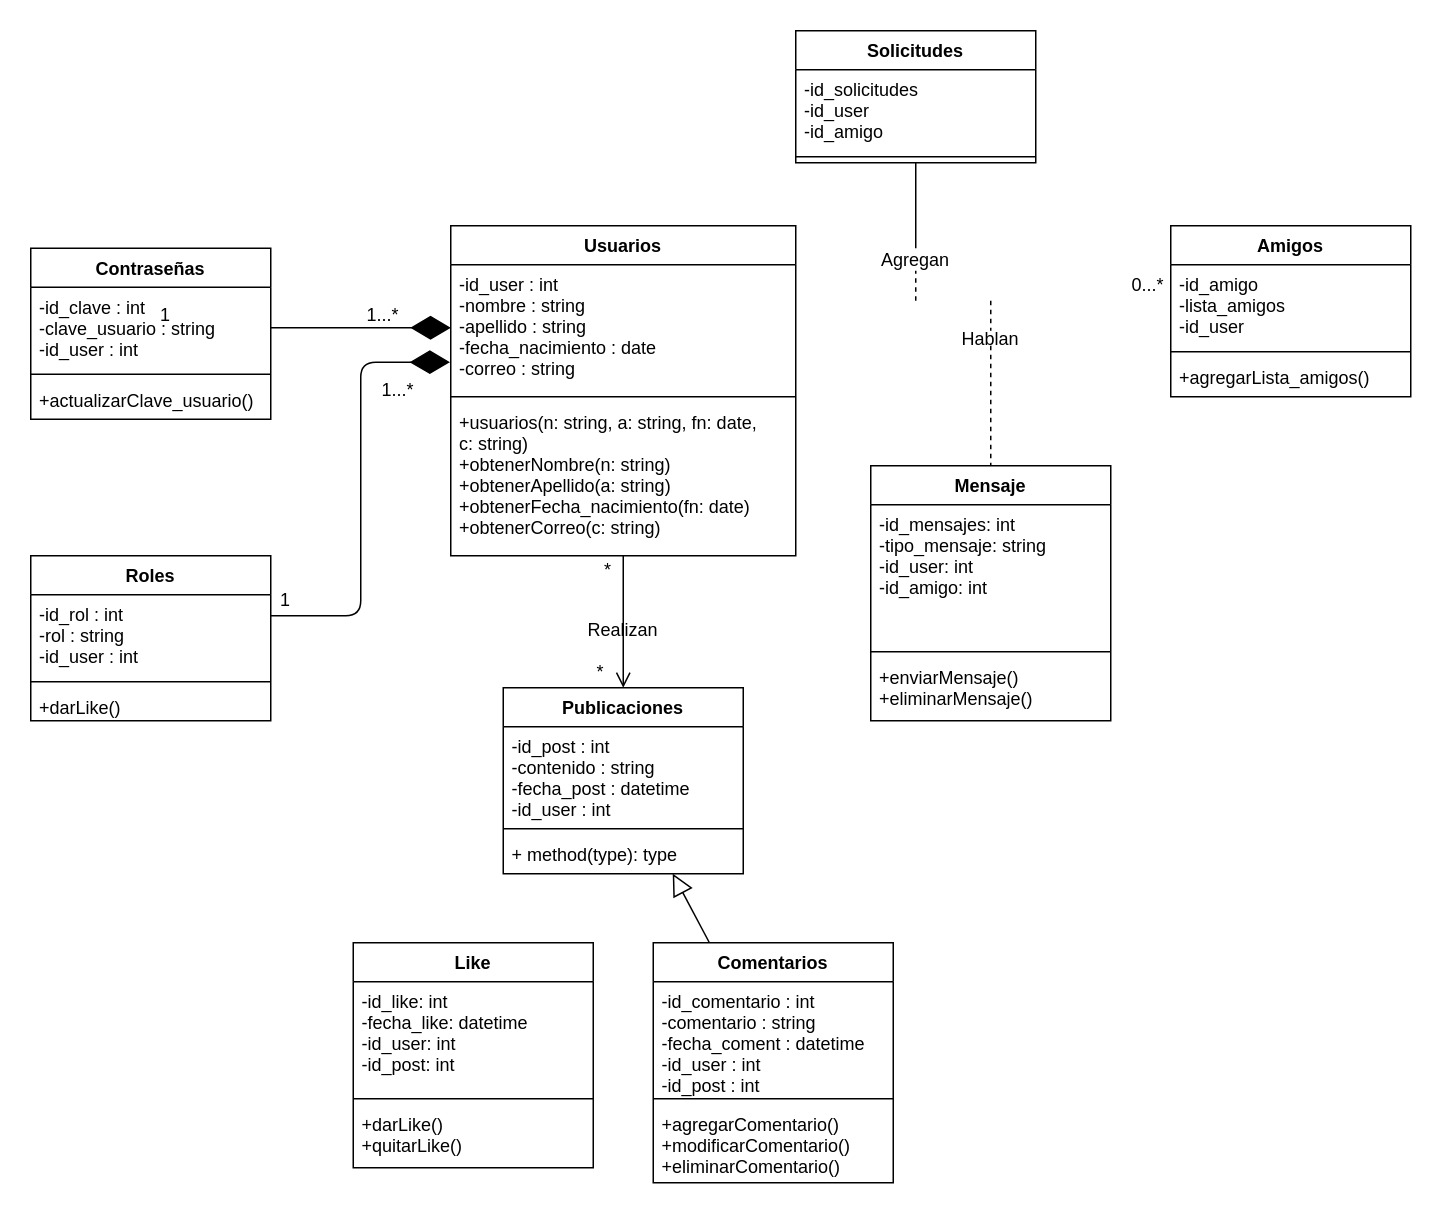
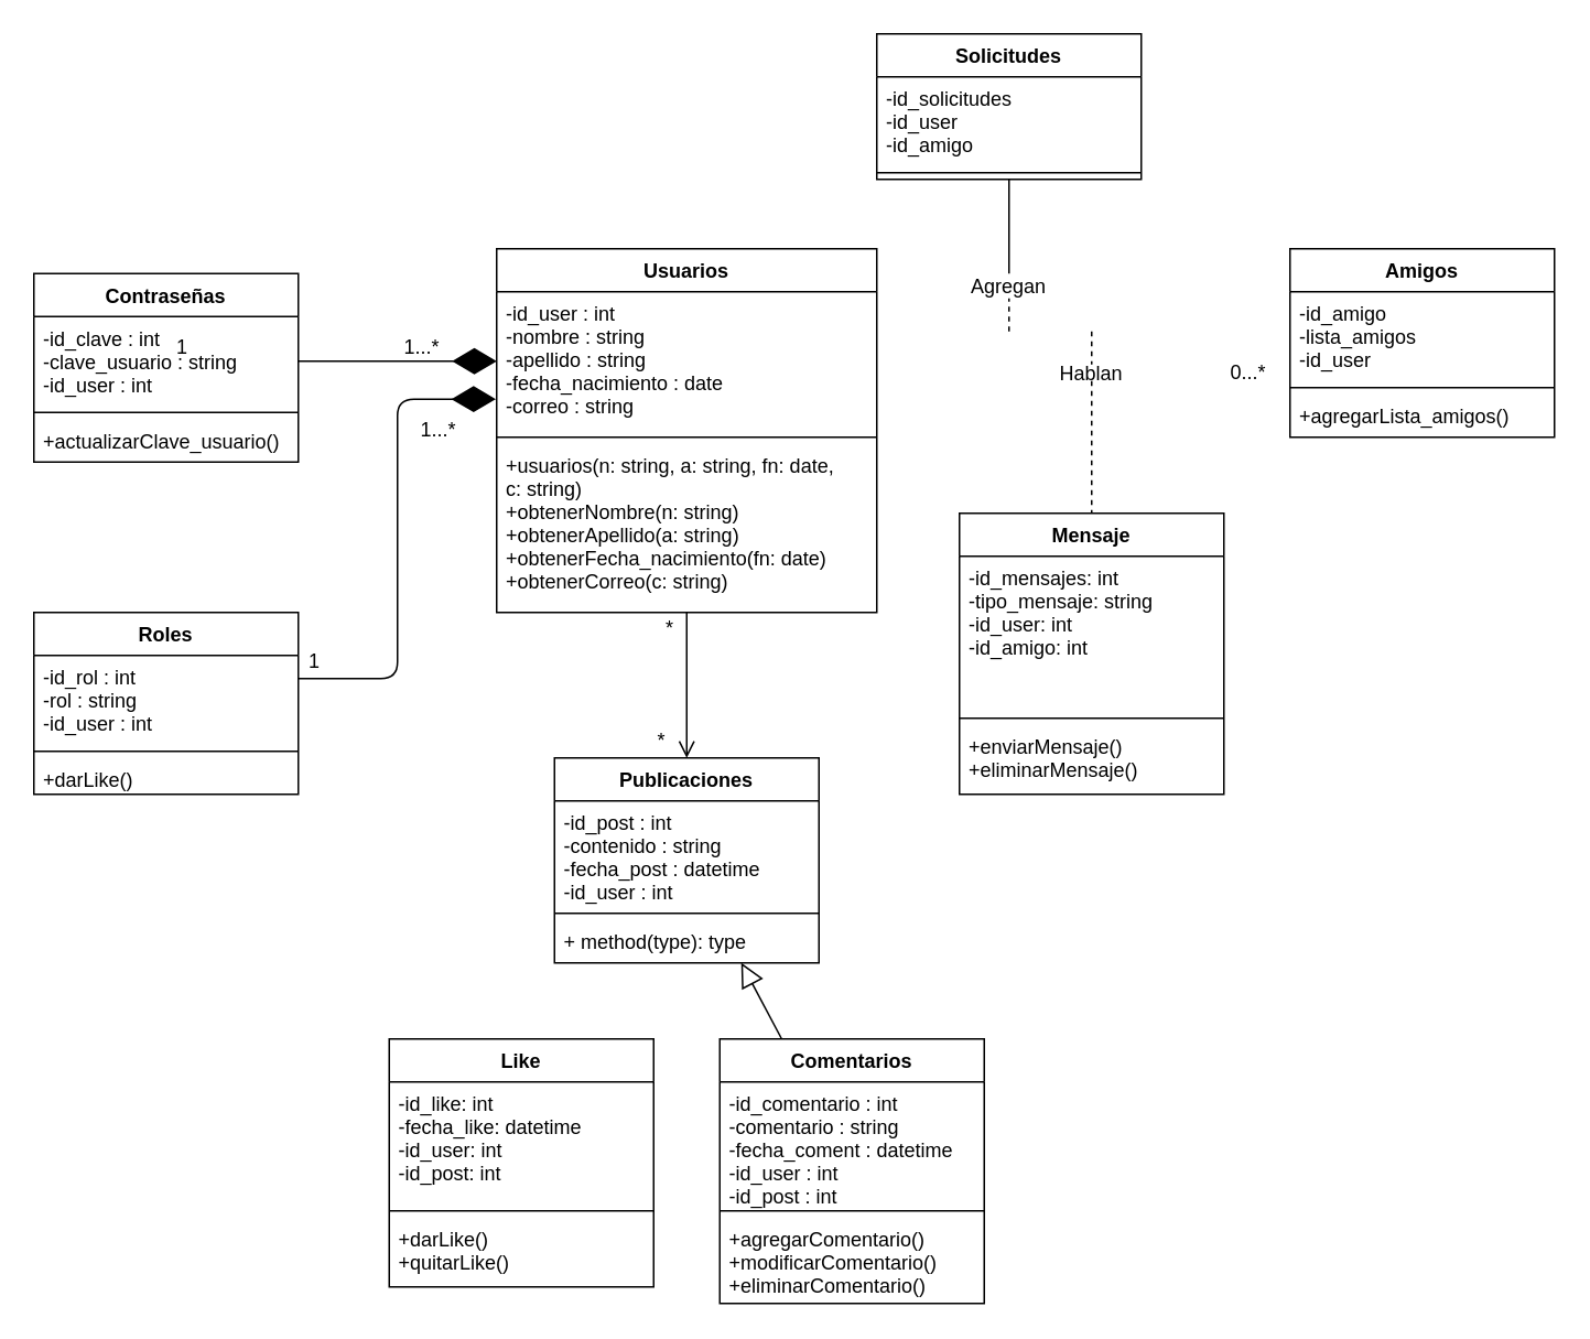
- <mxCell id="41" value="0...*" style="text;html=1;strokeColor=none;fillColor=none;align=center;verticalAlign=middle;whiteSpace=wrap;rounded=0;" vertex="1" parent="1"><mxGeometry x="750" y="180" width="30" height="20" as="geometry" /></mxCell>
+ <mxCell id="41" value="0...*" style="text;html=1;strokeColor=none;fillColor=none;align=center;verticalAlign=middle;whiteSpace=wrap;rounded=0;" vertex="1" parent="1"><mxGeometry x="740" y="215" width="30" height="20" as="geometry" /></mxCell>
- <mxCell id="30" value="Realizan" style="text;html=1;strokeColor=none;fillColor=none;align=center;verticalAlign=middle;whiteSpace=wrap;rounded=0;" vertex="1" parent="1"><mxGeometry x="395" y="410" width="40" height="20" as="geometry" /></mxCell>
